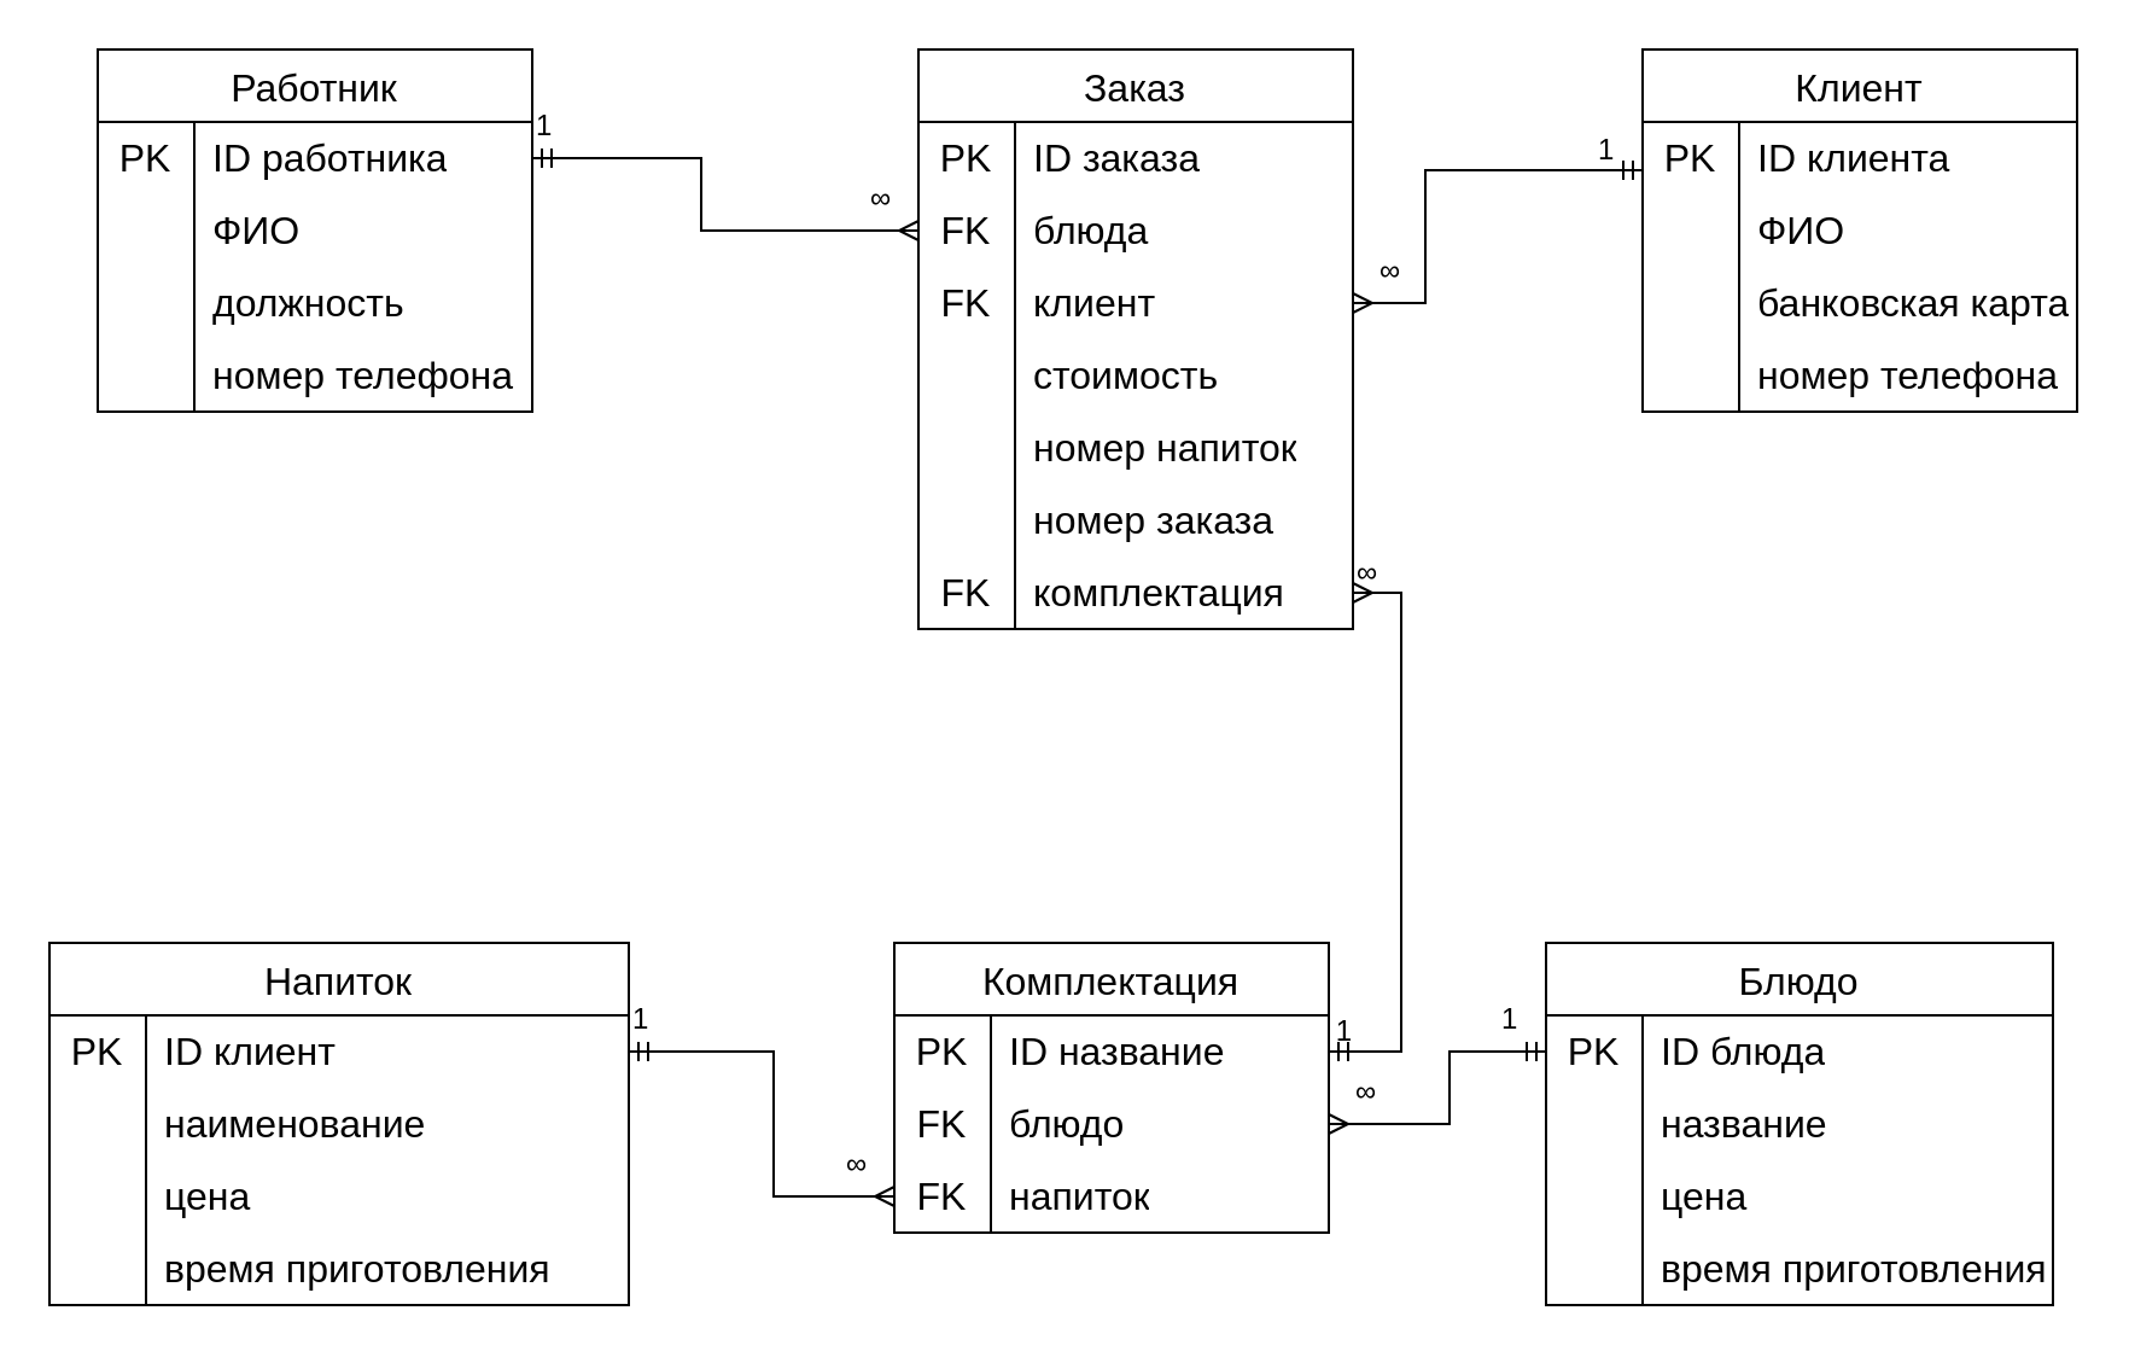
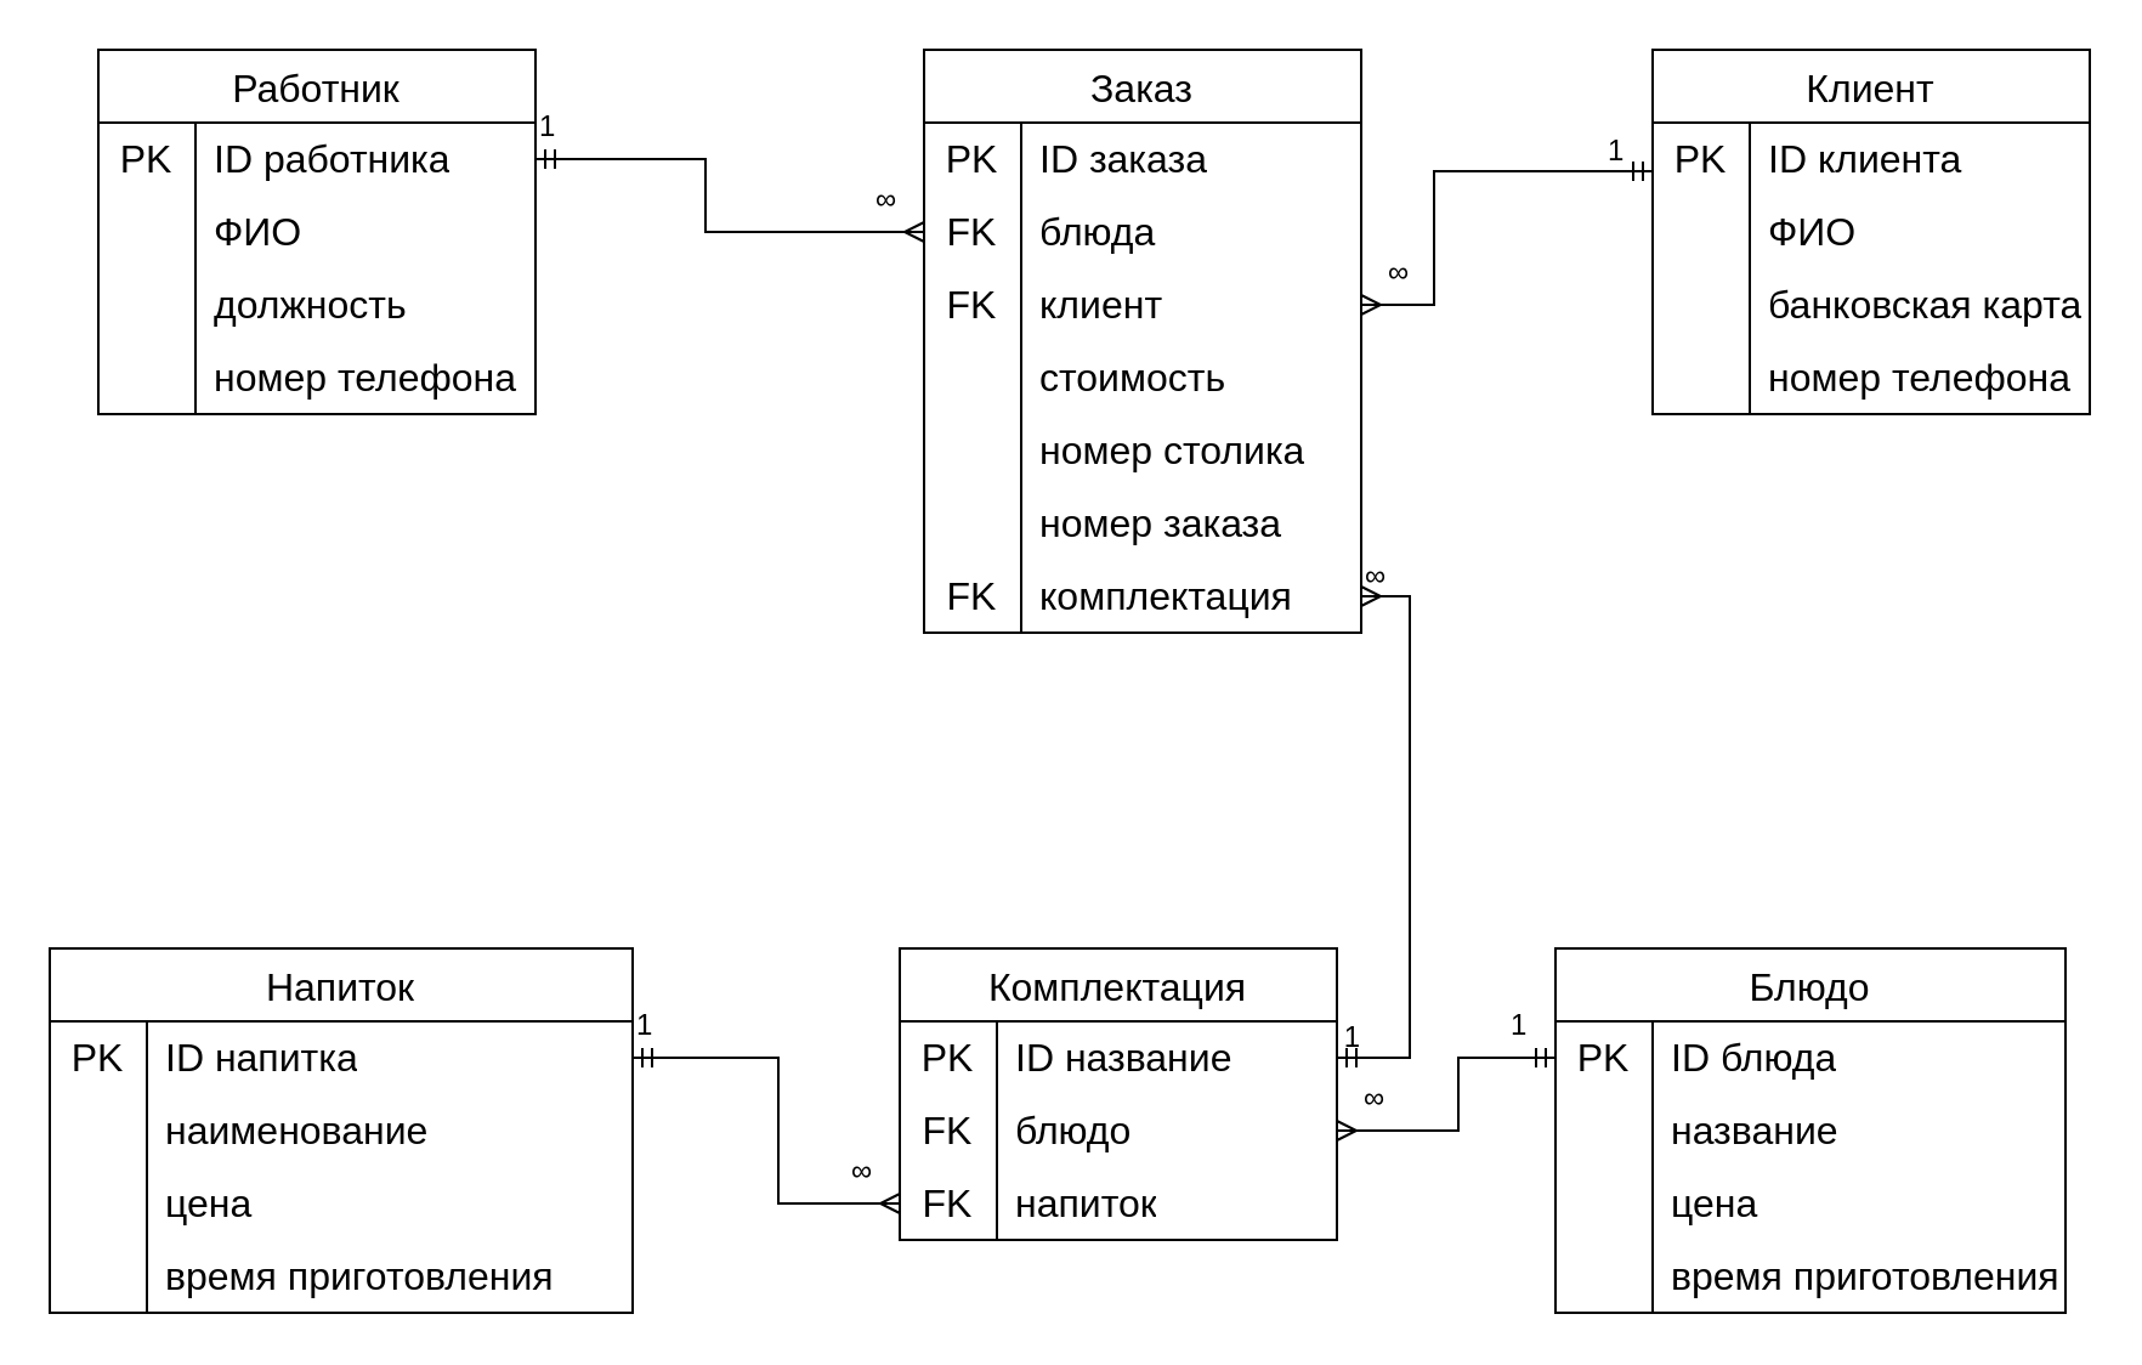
- <mxCell id="17" value="номер напиток" style="shape=partialRectangle;html=1;whiteSpace=wrap;connectable=0;fillColor=none;top=0;left=0;bottom=0;right=0;align=left;spacingLeft=6;overflow=hidden;strokeColor=inherit;fontSize=16;" vertex="1" parent="15"><mxGeometry x="40" width="140" height="30" as="geometry"><mxRectangle width="140" height="30" as="alternateBounds" /></mxGeometry></mxCell>
+ <mxCell id="17" value="номер столика" style="shape=partialRectangle;html=1;whiteSpace=wrap;connectable=0;fillColor=none;top=0;left=0;bottom=0;right=0;align=left;spacingLeft=6;overflow=hidden;strokeColor=inherit;fontSize=16;" vertex="1" parent="15"><mxGeometry x="40" width="140" height="30" as="geometry"><mxRectangle width="140" height="30" as="alternateBounds" /></mxGeometry></mxCell>
- <mxCell id="76" value="ID клиент" style="shape=partialRectangle;html=1;whiteSpace=wrap;connectable=0;fillColor=none;top=0;left=0;bottom=0;right=0;align=left;spacingLeft=6;overflow=hidden;strokeColor=inherit;fontSize=16;" vertex="1" parent="74"><mxGeometry x="40" width="200" height="30" as="geometry"><mxRectangle width="200" height="30" as="alternateBounds" /></mxGeometry></mxCell>
+ <mxCell id="76" value="ID напитка" style="shape=partialRectangle;html=1;whiteSpace=wrap;connectable=0;fillColor=none;top=0;left=0;bottom=0;right=0;align=left;spacingLeft=6;overflow=hidden;strokeColor=inherit;fontSize=16;" vertex="1" parent="74"><mxGeometry x="40" width="200" height="30" as="geometry"><mxRectangle width="200" height="30" as="alternateBounds" /></mxGeometry></mxCell>
